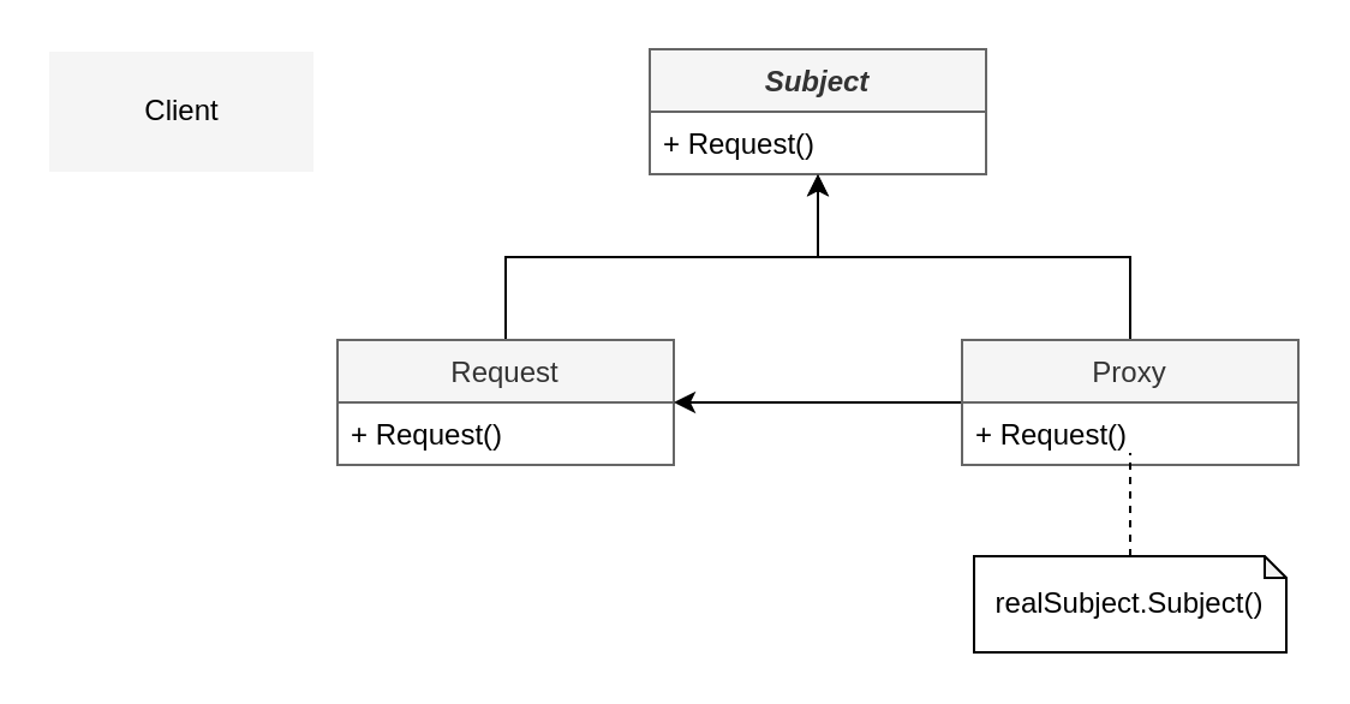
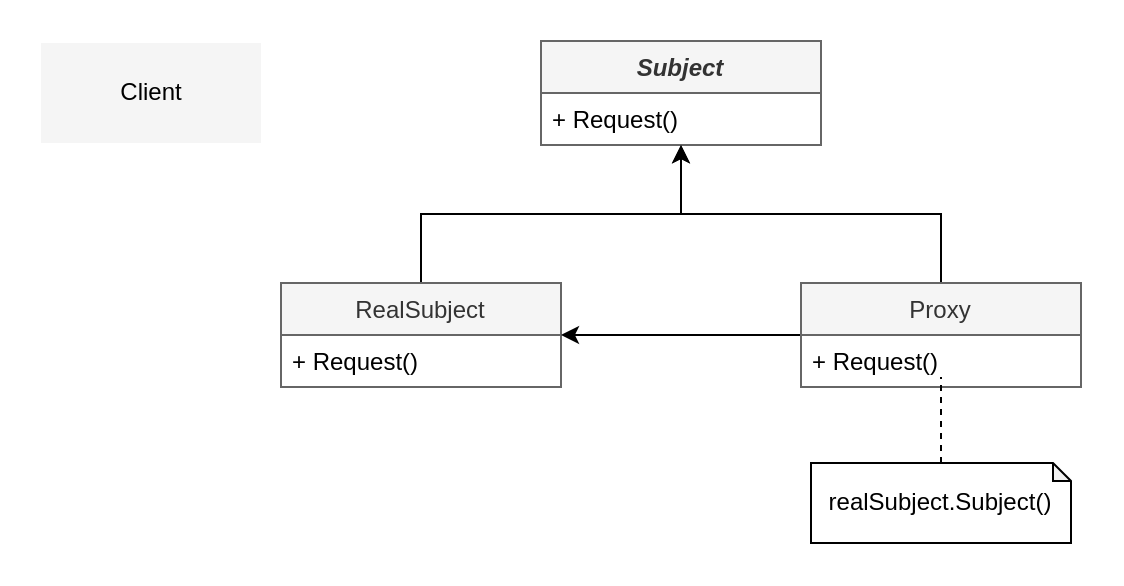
- <mxCell id="6" value="Request" style="swimlane;fontStyle=0;childLayout=stackLayout;horizontal=1;startSize=26;fillColor=#f5f5f5;horizontalStack=0;resizeParent=1;resizeParentMax=0;resizeLast=0;collapsible=1;marginBottom=0;strokeColor=#666666;fontColor=#333333;" vertex="1" parent="1"><mxGeometry x="140" y="141" width="140" height="52" as="geometry" /></mxCell>
+ <mxCell id="6" value="RealSubject" style="swimlane;fontStyle=0;childLayout=stackLayout;horizontal=1;startSize=26;fillColor=#f5f5f5;horizontalStack=0;resizeParent=1;resizeParentMax=0;resizeLast=0;collapsible=1;marginBottom=0;strokeColor=#666666;fontColor=#333333;" vertex="1" parent="1"><mxGeometry x="140" y="141" width="140" height="52" as="geometry" /></mxCell>
